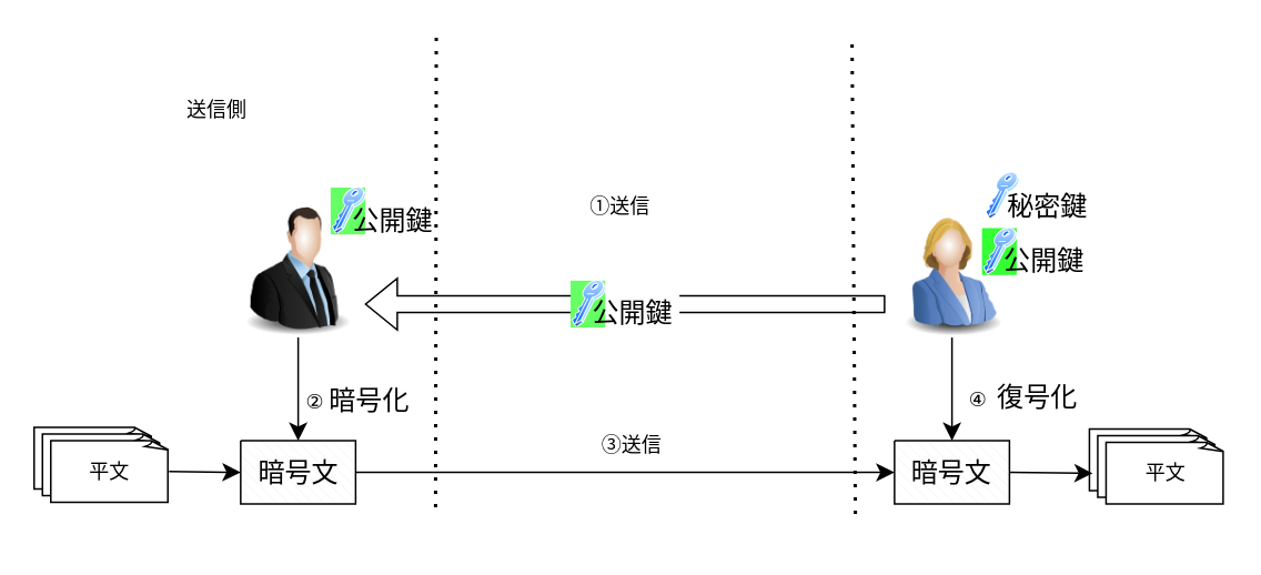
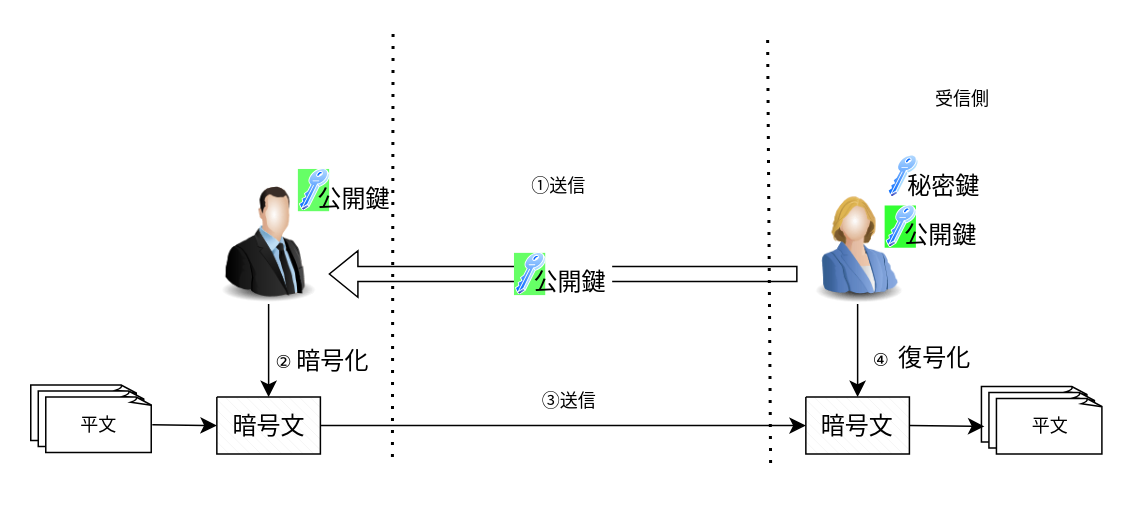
- <mxCell id="35" value="送信側" style="text;html=1;align=center;verticalAlign=middle;whiteSpace=wrap;rounded=0;" vertex="1" parent="1"><mxGeometry x="100" y="51" width="60" height="30" as="geometry" /></mxCell>
+ <mxCell id="36" value="受信側" style="text;html=1;align=center;verticalAlign=middle;whiteSpace=wrap;rounded=0;" vertex="1" parent="1"><mxGeometry x="611" y="51" width="60" height="30" as="geometry" /></mxCell>
